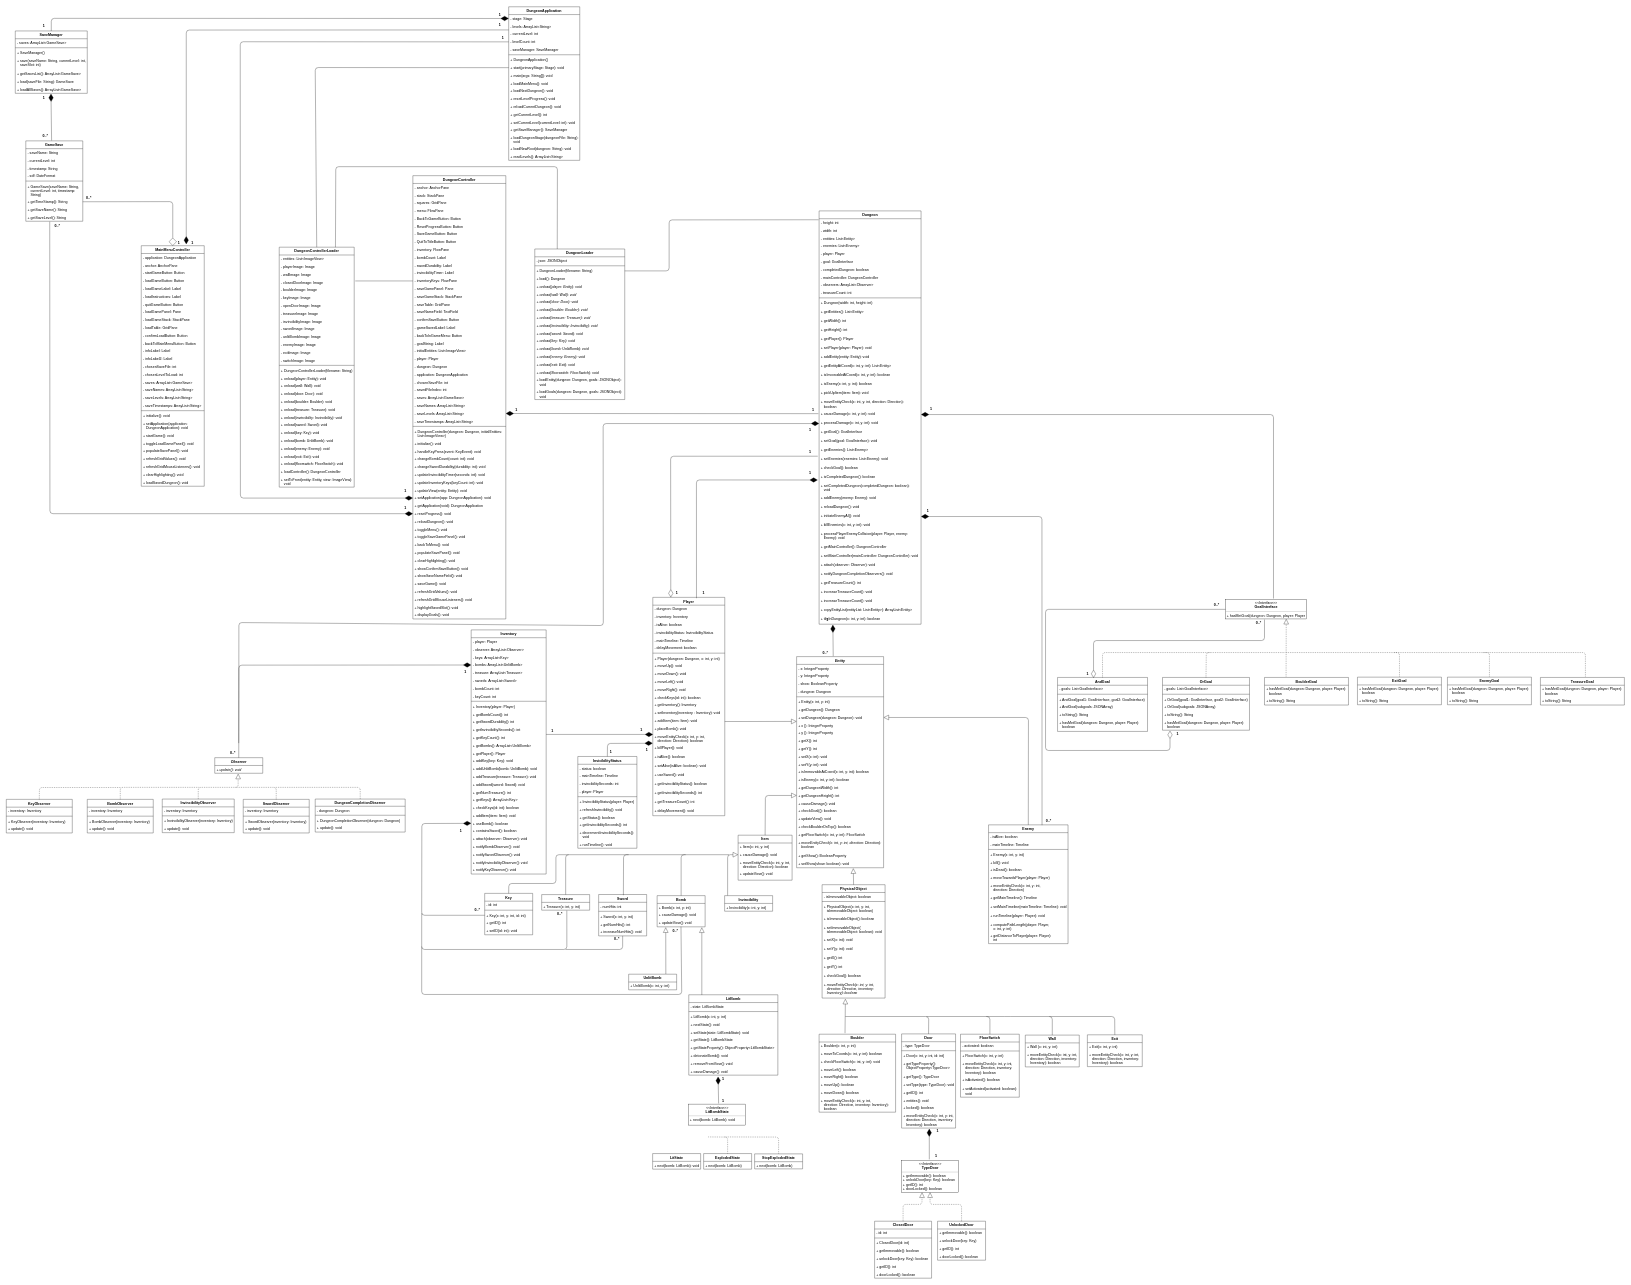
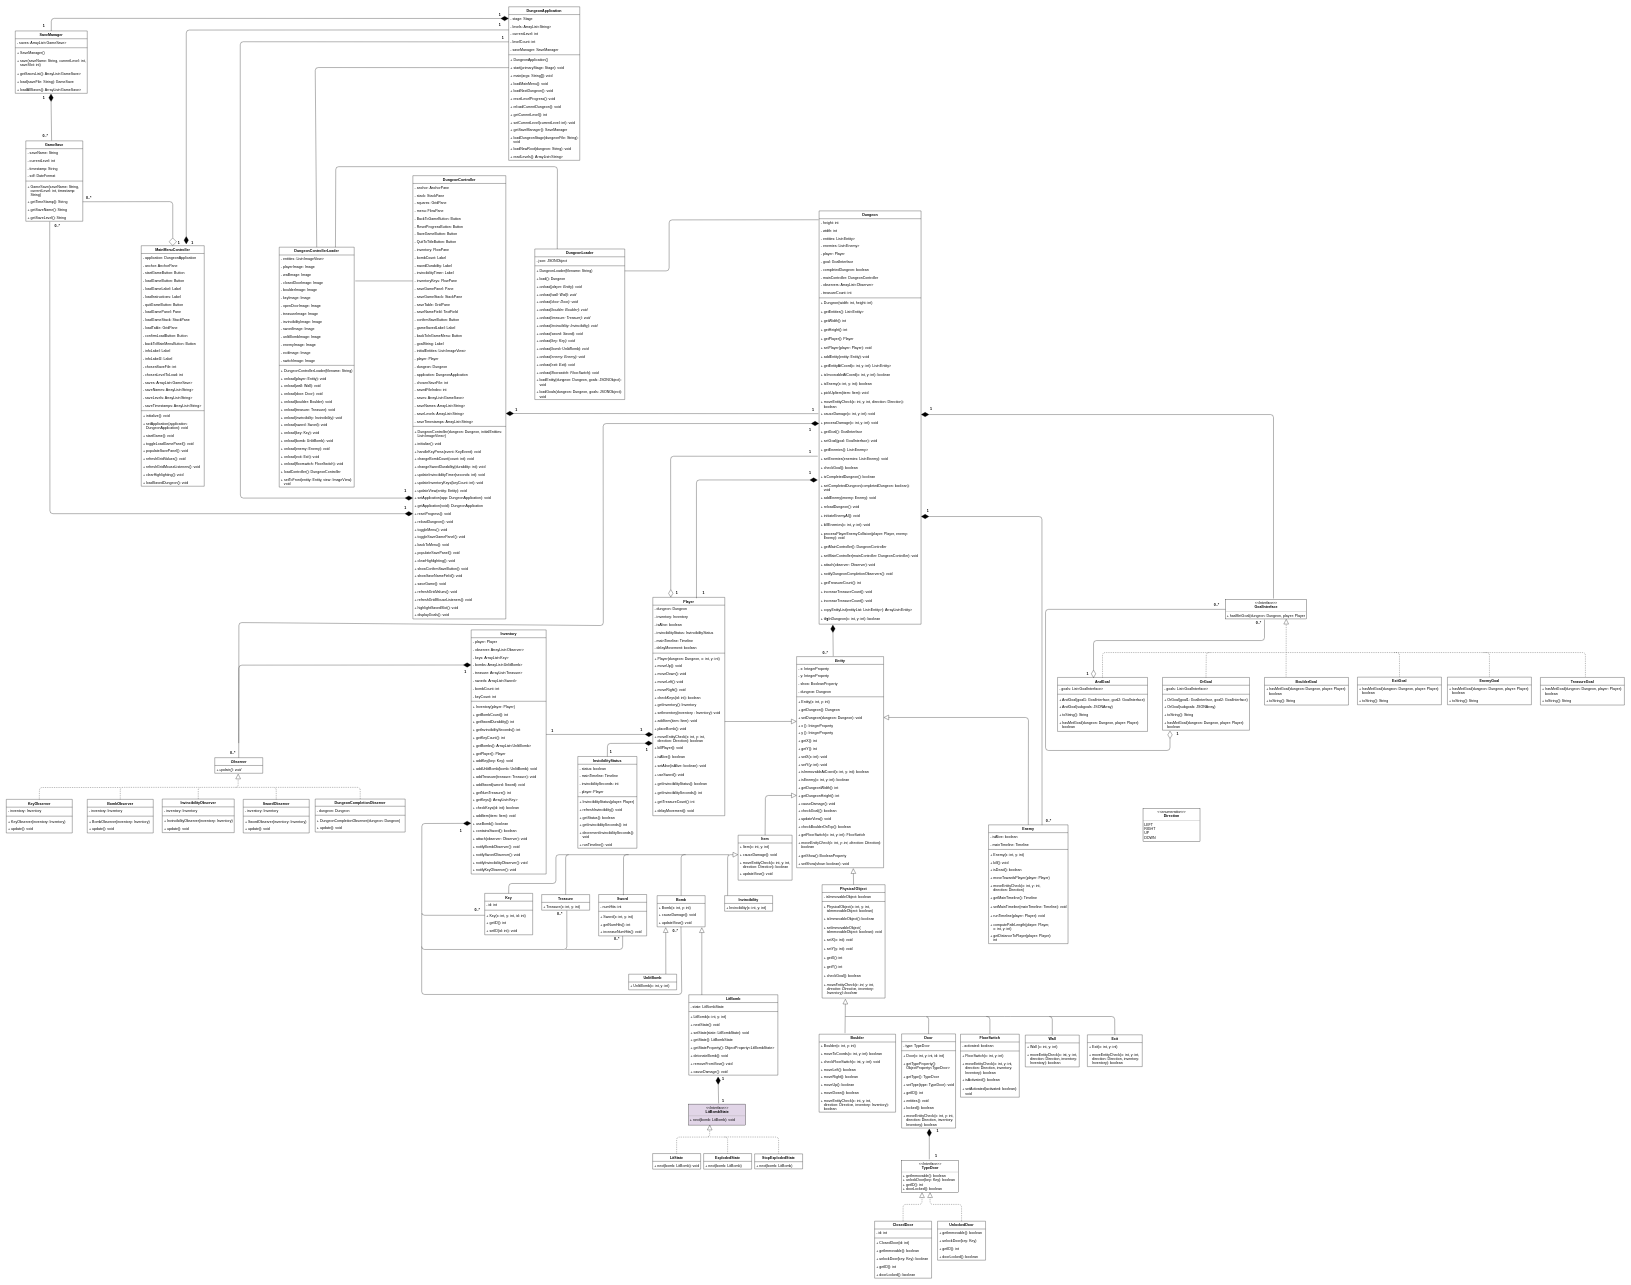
+ <mxCell id="250" value="&lt;p style=&quot;margin: 0px ; margin-top: 4px ; text-align: center&quot;&gt;&lt;i&gt;&amp;lt;&amp;lt;enumeration&amp;gt;&amp;gt;&lt;/i&gt;&lt;br&gt;&lt;b&gt;Direction&lt;/b&gt;&lt;/p&gt;&lt;hr size=&quot;1&quot;&gt;&lt;p style=&quot;margin: 0px ; margin-left: 4px&quot;&gt;LEFT&lt;/p&gt;&lt;p style=&quot;margin: 0px ; margin-left: 4px&quot;&gt;RIGHT&lt;/p&gt;&lt;p style=&quot;margin: 0px ; margin-left: 4px&quot;&gt;UP&lt;/p&gt;&lt;p style=&quot;margin: 0px ; margin-left: 4px&quot;&gt;DOWN&lt;/p&gt;" style="verticalAlign=top;align=left;overflow=fill;fontSize=12;fontFamily=Helvetica;html=1;strokeColor=#000000;" parent="1" vertex="1"><mxGeometry x="3810.5" y="2694.5" width="190" height="109" as="geometry" /></mxCell>
- <mxCell id="140" value="&lt;p style=&quot;margin: 0px ; margin-top: 4px ; text-align: center&quot;&gt;&lt;i&gt;&amp;lt;&amp;lt;Interface&amp;gt;&amp;gt;&lt;/i&gt;&lt;br&gt;&lt;b&gt;LitBombState&lt;/b&gt;&lt;/p&gt;&lt;hr size=&quot;1&quot;&gt;&lt;p style=&quot;margin: 0px ; margin-left: 4px&quot;&gt;+ next(bomb: LitBomb): void&lt;br&gt;&lt;/p&gt;" style="verticalAlign=top;align=left;overflow=fill;fontSize=12;fontFamily=Helvetica;html=1;strokeColor=#000000;" parent="1" vertex="1"><mxGeometry x="2295.5" y="3679.5" width="190" height="70" as="geometry" /></mxCell>
+ <mxCell id="140" value="&lt;p style=&quot;margin: 0px ; margin-top: 4px ; text-align: center&quot;&gt;&lt;i&gt;&amp;lt;&amp;lt;Interface&amp;gt;&amp;gt;&lt;/i&gt;&lt;br&gt;&lt;b&gt;LitBombState&lt;/b&gt;&lt;/p&gt;&lt;hr size=&quot;1&quot;&gt;&lt;p style=&quot;margin: 0px ; margin-left: 4px&quot;&gt;+ next(bomb: LitBomb): void&lt;br&gt;&lt;/p&gt;" style="verticalAlign=top;align=left;overflow=fill;fontSize=12;fontFamily=Helvetica;html=1;strokeColor=#000000;fillColor=#e1d5e7;" parent="1" vertex="1"><mxGeometry x="2295.5" y="3679.5" width="190" height="70" as="geometry" /></mxCell>
+ <mxCell id="145" value="" style="endArrow=block;html=1;fontColor=none;entryX=0.371;entryY=0.989;entryDx=0;entryDy=0;entryPerimeter=0;exitX=0.5;exitY=0;exitDx=0;exitDy=0;dashed=1;endFill=0;endSize=15;" parent="1" source="141" target="140" edge="1"><mxGeometry width="50" height="50" relative="1" as="geometry"><mxPoint x="2315.5" y="3829.5" as="sourcePoint" /><mxPoint x="2365.5" y="3779.5" as="targetPoint" /><Array as="points"><mxPoint x="2255.5" y="3789.5" /><mxPoint x="2310.5" y="3789.5" /><mxPoint x="2365.5" y="3789.5" /></Array></mxGeometry></mxCell>
